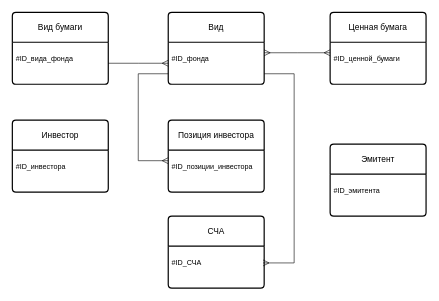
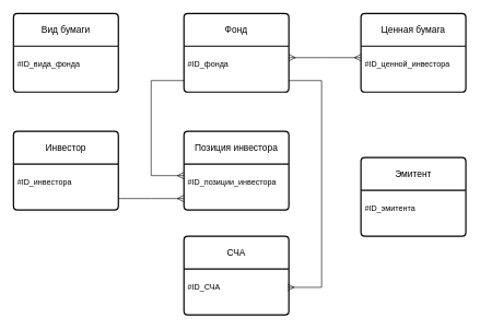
- <mxCell id="3" value="Вид" style="swimlane;childLayout=stackLayout;horizontal=1;startSize=50;horizontalStack=0;rounded=1;fontSize=14;fontStyle=0;strokeWidth=2;resizeParent=0;resizeLast=1;shadow=0;dashed=0;align=center;arcSize=4;whiteSpace=wrap;html=1;" vertex="1" parent="1"><mxGeometry x="280" y="20" width="160" height="120" as="geometry" /></mxCell>
+ <mxCell id="3" value="Фонд" style="swimlane;childLayout=stackLayout;horizontal=1;startSize=50;horizontalStack=0;rounded=1;fontSize=14;fontStyle=0;strokeWidth=2;resizeParent=0;resizeLast=1;shadow=0;dashed=0;align=center;arcSize=4;whiteSpace=wrap;html=1;" vertex="1" parent="1"><mxGeometry x="280" y="20" width="160" height="120" as="geometry" /></mxCell>
- <mxCell id="10" value="&lt;div&gt;&lt;br&gt;&lt;/div&gt;&lt;div&gt;#ID_ценной_бумаги&lt;/div&gt;" style="align=left;strokeColor=none;fillColor=none;spacingLeft=4;spacingRight=4;fontSize=12;verticalAlign=top;resizable=0;rotatable=0;part=1;html=1;whiteSpace=wrap;" vertex="1" parent="9"><mxGeometry y="50" width="160" height="70" as="geometry" /></mxCell>
+ <mxCell id="10" value="&lt;div&gt;&lt;br&gt;&lt;/div&gt;&lt;div&gt;#ID_ценной_инвестора&lt;/div&gt;" style="align=left;strokeColor=none;fillColor=none;spacingLeft=4;spacingRight=4;fontSize=12;verticalAlign=top;resizable=0;rotatable=0;part=1;html=1;whiteSpace=wrap;" vertex="1" parent="9"><mxGeometry y="50" width="160" height="70" as="geometry" /></mxCell>
- <mxCell id="17" value="" style="edgeStyle=elbowEdgeStyle;fontSize=12;html=1;endArrow=ERmany;rounded=0;startSize=8;endSize=8;exitX=1;exitY=0.5;exitDx=0;exitDy=0;entryX=0;entryY=0.5;entryDx=0;entryDy=0;" edge="1" parent="1" source="6" target="4"><mxGeometry width="100" height="100" relative="1" as="geometry"><mxPoint x="250" y="220" as="sourcePoint" /><mxPoint x="340" y="185" as="targetPoint" /></mxGeometry></mxCell>
+ <mxCell id="19" value="" style="edgeStyle=elbowEdgeStyle;fontSize=12;html=1;endArrow=ERmany;rounded=0;startSize=8;endSize=8;exitX=1;exitY=0.75;exitDx=0;exitDy=0;entryX=0;entryY=0.75;entryDx=0;entryDy=0;" edge="1" parent="1" source="8" target="12"><mxGeometry width="100" height="100" relative="1" as="geometry"><mxPoint x="510" y="500" as="sourcePoint" /><mxPoint x="550" y="500" as="targetPoint" /></mxGeometry></mxCell>
